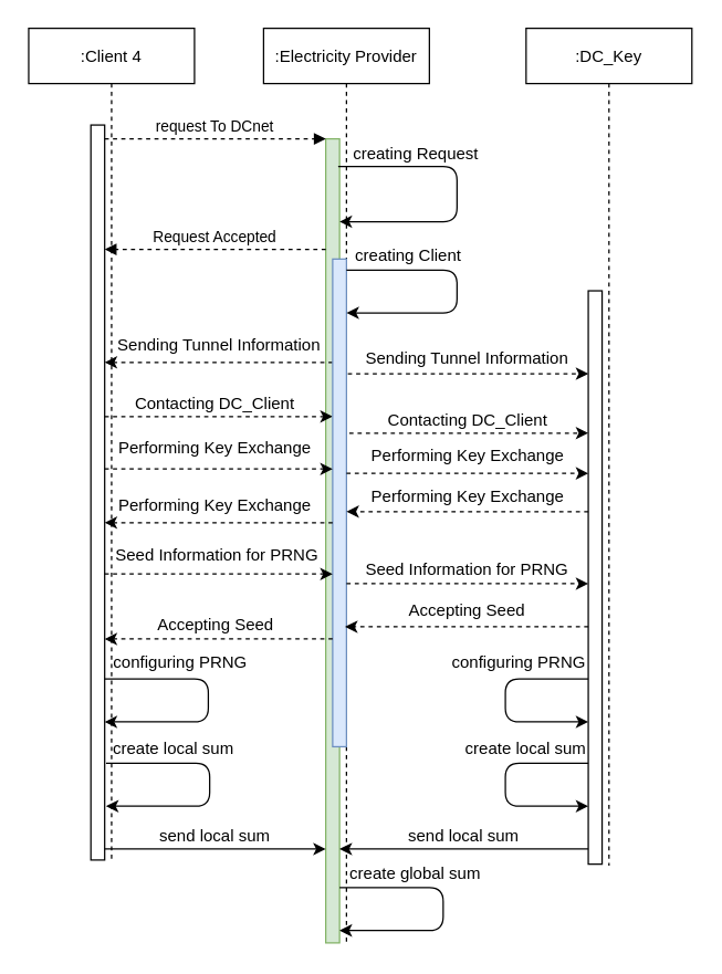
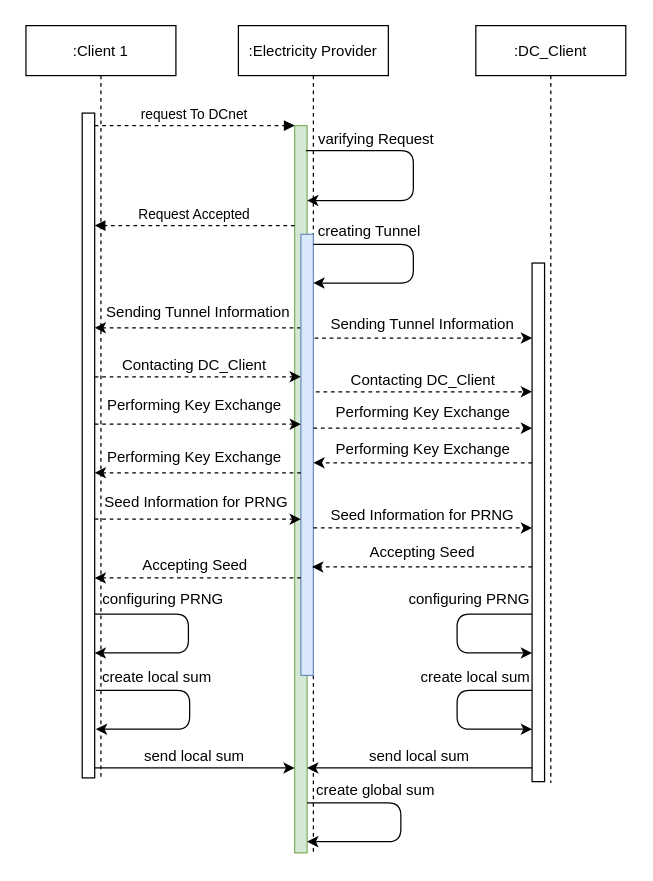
- <mxCell id="2" value=":Client 4" style="shape=umlLifeline;perimeter=lifelinePerimeter;container=1;collapsible=0;recursiveResize=0;rounded=0;shadow=0;strokeWidth=1;" parent="1" vertex="1"><mxGeometry x="20" y="20" width="120" height="602" as="geometry" /></mxCell>
+ <mxCell id="2" value=":Client 1" style="shape=umlLifeline;perimeter=lifelinePerimeter;container=1;collapsible=0;recursiveResize=0;rounded=0;shadow=0;strokeWidth=1;" parent="1" vertex="1"><mxGeometry x="20" y="20" width="120" height="602" as="geometry" /></mxCell>
- <mxCell id="10" value=":DC_Key " style="shape=umlLifeline;perimeter=lifelinePerimeter;container=1;collapsible=0;recursiveResize=0;rounded=0;shadow=0;strokeWidth=1;" parent="1" vertex="1"><mxGeometry x="380" y="20" width="120" height="606" as="geometry" /></mxCell>
+ <mxCell id="10" value=":DC_Client " style="shape=umlLifeline;perimeter=lifelinePerimeter;container=1;collapsible=0;recursiveResize=0;rounded=0;shadow=0;strokeWidth=1;" parent="1" vertex="1"><mxGeometry x="380" y="20" width="120" height="606" as="geometry" /></mxCell>
- <mxCell id="13" value="creating Request" style="text;html=1;strokeColor=none;fillColor=none;align=center;verticalAlign=middle;whiteSpace=wrap;rounded=0;" parent="1" vertex="1"><mxGeometry x="252.5" y="101" width="95" height="20" as="geometry" /></mxCell>
+ <mxCell id="13" value="varifying Request" style="text;html=1;strokeColor=none;fillColor=none;align=center;verticalAlign=middle;whiteSpace=wrap;rounded=0;" parent="1" vertex="1"><mxGeometry x="252.5" y="101" width="95" height="20" as="geometry" /></mxCell>
- <mxCell id="23" value="creating Client" style="text;html=1;strokeColor=none;fillColor=none;align=center;verticalAlign=middle;whiteSpace=wrap;rounded=0;" parent="1" vertex="1"><mxGeometry x="250" y="175" width="90" height="20" as="geometry" /></mxCell>
+ <mxCell id="23" value="creating Tunnel" style="text;html=1;strokeColor=none;fillColor=none;align=center;verticalAlign=middle;whiteSpace=wrap;rounded=0;" parent="1" vertex="1"><mxGeometry x="250" y="175" width="90" height="20" as="geometry" /></mxCell>
